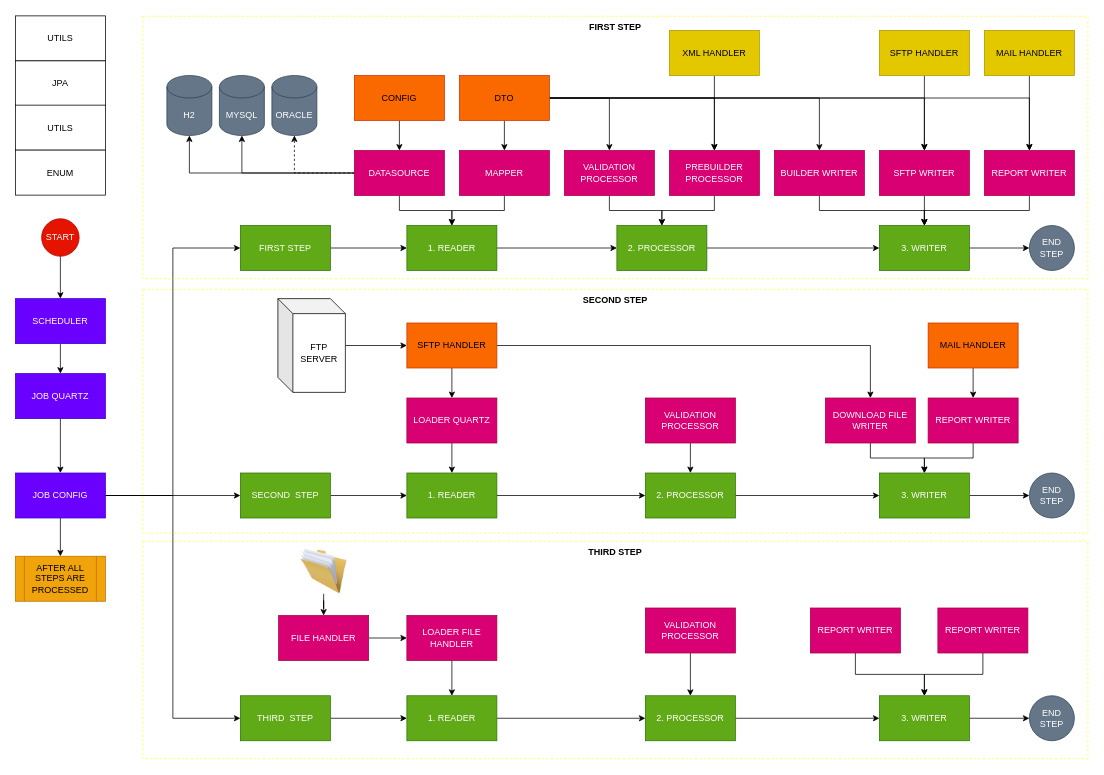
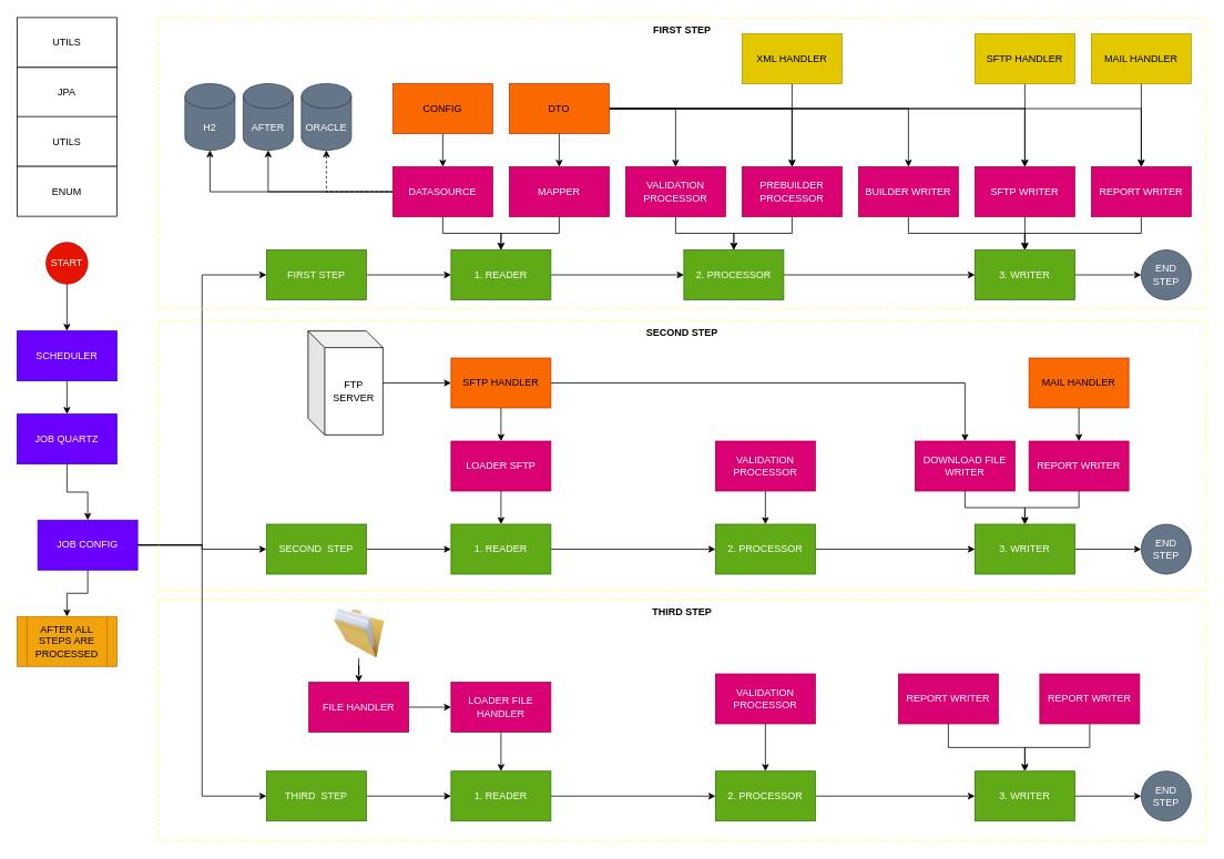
- <mxCell id="64" value="MYSQL" style="shape=cylinder3;whiteSpace=wrap;html=1;boundedLbl=1;backgroundOutline=1;size=15;fillColor=#647687;fontColor=#ffffff;strokeColor=#314354;" parent="1" vertex="1"><mxGeometry x="292" y="100" width="60" height="80" as="geometry" /></mxCell>
+ <mxCell id="64" value="AFTER" style="shape=cylinder3;whiteSpace=wrap;html=1;boundedLbl=1;backgroundOutline=1;size=15;fillColor=#647687;fontColor=#ffffff;strokeColor=#314354;" parent="1" vertex="1"><mxGeometry x="292" y="100" width="60" height="80" as="geometry" /></mxCell>
- <mxCell id="81" value="LOADER QUARTZ" style="rounded=0;whiteSpace=wrap;html=1;fillColor=#d80073;fontColor=#ffffff;strokeColor=#A50040;" vertex="1" parent="1"><mxGeometry x="542" y="530" width="120" height="60" as="geometry" /></mxCell>
+ <mxCell id="81" value="LOADER SFTP" style="rounded=0;whiteSpace=wrap;html=1;fillColor=#d80073;fontColor=#ffffff;strokeColor=#A50040;" vertex="1" parent="1"><mxGeometry x="542" y="530" width="120" height="60" as="geometry" /></mxCell>
- <mxCell id="6" value="JOB CONFIG" style="rounded=0;whiteSpace=wrap;html=1;fillColor=#6a00ff;fontColor=#ffffff;strokeColor=#3700CC;" parent="1" vertex="1"><mxGeometry x="20" y="630" width="120" height="60" as="geometry" /></mxCell>
+ <mxCell id="6" value="JOB CONFIG" style="rounded=0;whiteSpace=wrap;html=1;fillColor=#6a00ff;fontColor=#ffffff;strokeColor=#3700CC;" parent="1" vertex="1"><mxGeometry x="45" y="625" width="120" height="60" as="geometry" /></mxCell>
